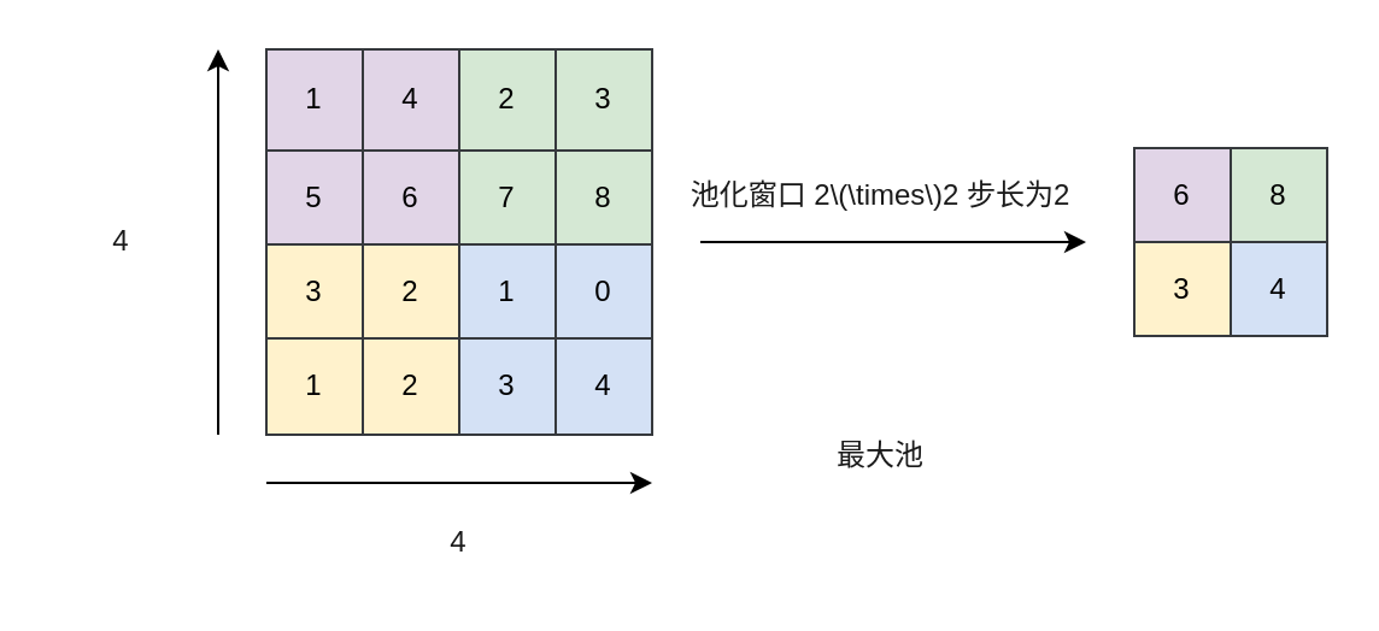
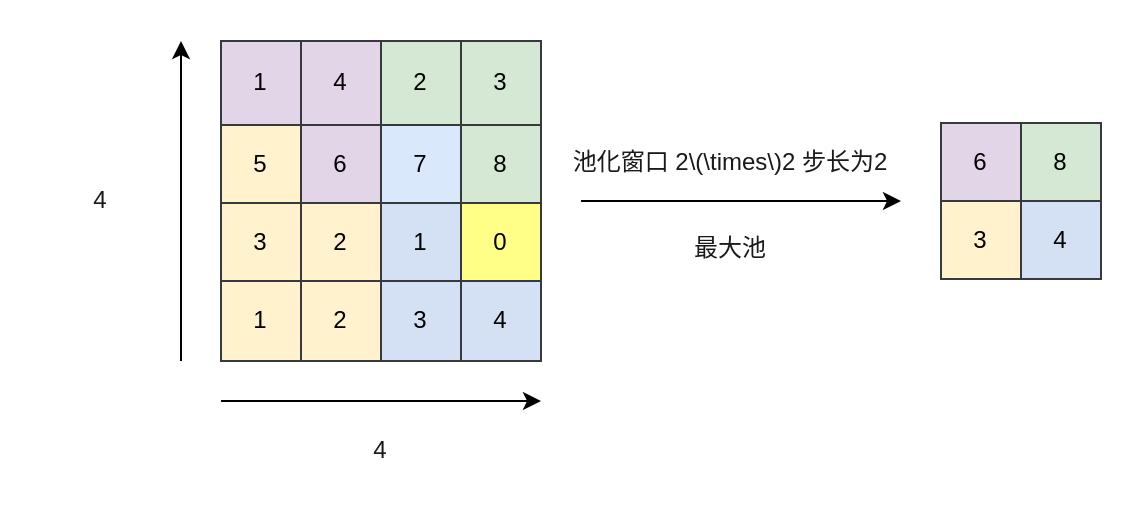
- <mxCell id="10" value="5" style="connectable=0;recursiveResize=0;strokeColor=#36393d;fillColor=#E1D5E7;align=center;whiteSpace=wrap;html=1;fillStyle=solid;" parent="9" vertex="1"><mxGeometry width="40" height="39" as="geometry"><mxRectangle width="40" height="39" as="alternateBounds" /></mxGeometry></mxCell>
+ <mxCell id="10" value="5" style="connectable=0;recursiveResize=0;strokeColor=#36393d;fillColor=#fff2cc;align=center;whiteSpace=wrap;html=1;fillStyle=solid;" parent="9" vertex="1"><mxGeometry width="40" height="39" as="geometry"><mxRectangle width="40" height="39" as="alternateBounds" /></mxGeometry></mxCell>
- <mxCell id="12" value="7" style="connectable=0;recursiveResize=0;strokeColor=#36393d;fillColor=#D5E8D4;align=center;whiteSpace=wrap;html=1;" parent="9" vertex="1"><mxGeometry x="80" width="40" height="39" as="geometry"><mxRectangle width="40" height="39" as="alternateBounds" /></mxGeometry></mxCell>
+ <mxCell id="12" value="7" style="connectable=0;recursiveResize=0;strokeColor=#36393d;fillColor=#dae8fc;align=center;whiteSpace=wrap;html=1;" parent="9" vertex="1"><mxGeometry x="80" width="40" height="39" as="geometry"><mxRectangle width="40" height="39" as="alternateBounds" /></mxGeometry></mxCell>
- <mxCell id="18" value="0" style="connectable=0;recursiveResize=0;strokeColor=#36393d;fillColor=#D4E1F5;align=center;whiteSpace=wrap;html=1;" parent="14" vertex="1"><mxGeometry x="120" width="40" height="39" as="geometry"><mxRectangle width="40" height="39" as="alternateBounds" /></mxGeometry></mxCell>
+ <mxCell id="18" value="0" style="connectable=0;recursiveResize=0;strokeColor=#36393d;fillColor=#ffff88;align=center;whiteSpace=wrap;html=1;" parent="14" vertex="1"><mxGeometry x="120" width="40" height="39" as="geometry"><mxRectangle width="40" height="39" as="alternateBounds" /></mxGeometry></mxCell>
- <mxCell id="36" value="最大池" style="text;html=1;strokeColor=none;fillColor=none;align=center;verticalAlign=middle;whiteSpace=wrap;rounded=0;fontColor=#1A1A1A;" parent="1" vertex="1"><mxGeometry x="335" y="174" width="60" height="30" as="geometry" /></mxCell>
+ <mxCell id="36" value="最大池" style="text;html=1;strokeColor=none;fillColor=none;align=center;verticalAlign=middle;whiteSpace=wrap;rounded=0;fontColor=#1A1A1A;" parent="1" vertex="1"><mxGeometry x="335" y="109" width="60" height="30" as="geometry" /></mxCell>
